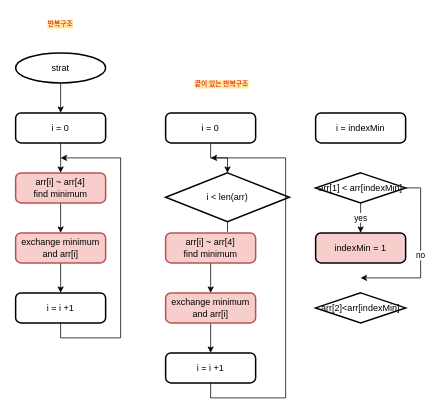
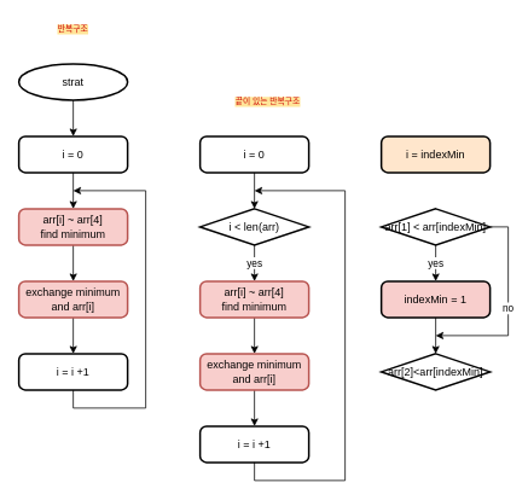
- <mxCell id="29" value="i = indexMin" style="rounded=1;whiteSpace=wrap;html=1;absoluteArcSize=1;arcSize=14;strokeWidth=2;" vertex="1" parent="1"><mxGeometry x="420" y="150" width="120" height="40" as="geometry" /></mxCell>
+ <mxCell id="29" value="i = indexMin" style="rounded=1;whiteSpace=wrap;html=1;absoluteArcSize=1;arcSize=14;strokeWidth=2;fillColor=#ffe6cc;" vertex="1" parent="1"><mxGeometry x="420" y="150" width="120" height="40" as="geometry" /></mxCell>
- <mxCell id="7" value="i &amp;lt; len(arr)" style="strokeWidth=2;html=1;shape=mxgraph.flowchart.decision;whiteSpace=wrap;" parent="1" vertex="1"><mxGeometry x="220" y="230" width="165" height="65" as="geometry" /></mxCell>
+ <mxCell id="7" value="i &amp;lt; len(arr)" style="strokeWidth=2;html=1;shape=mxgraph.flowchart.decision;whiteSpace=wrap;" parent="1" vertex="1"><mxGeometry x="220" y="230" width="120" height="40" as="geometry" /></mxCell>
+ <mxCell id="27" value="" style="edgeStyle=orthogonalEdgeStyle;rounded=0;orthogonalLoop=1;jettySize=auto;html=1;" edge="1" parent="1" source="28" target="30"><mxGeometry relative="1" as="geometry" /></mxCell>
